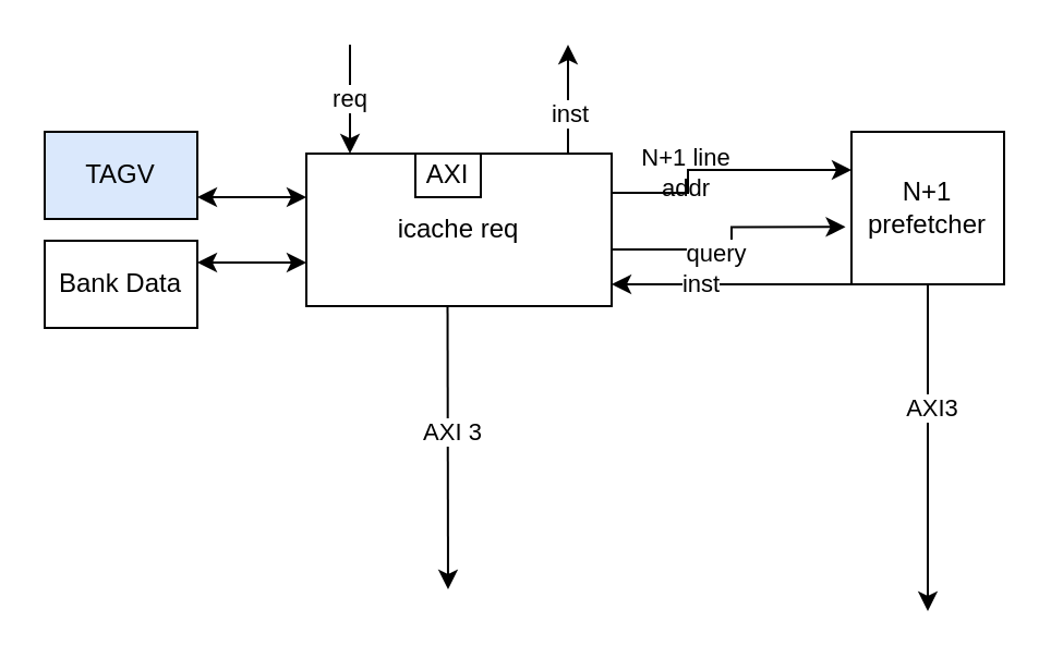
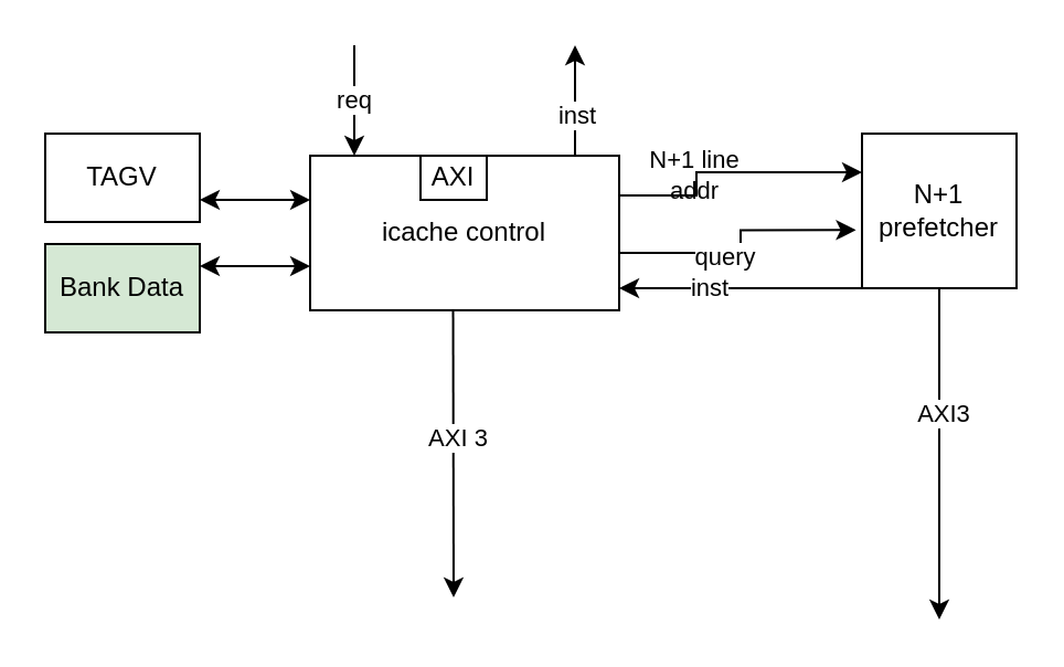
- <mxCell id="16" value="TAGV" style="rounded=0;whiteSpace=wrap;html=1;fillColor=#dae8fc;" vertex="1" parent="1"><mxGeometry x="20" y="60" width="70" height="40" as="geometry" /></mxCell>
+ <mxCell id="16" value="TAGV" style="rounded=0;whiteSpace=wrap;html=1;" vertex="1" parent="1"><mxGeometry x="20" y="60" width="70" height="40" as="geometry" /></mxCell>
- <mxCell id="9" value="icache req" style="rounded=0;whiteSpace=wrap;html=1;" vertex="1" parent="1"><mxGeometry x="140" y="70" width="140" height="70" as="geometry" /></mxCell>
+ <mxCell id="9" value="icache control" style="rounded=0;whiteSpace=wrap;html=1;" vertex="1" parent="1"><mxGeometry x="140" y="70" width="140" height="70" as="geometry" /></mxCell>
- <mxCell id="17" value="Bank Data" style="rounded=0;whiteSpace=wrap;html=1;" vertex="1" parent="1"><mxGeometry x="20" y="110" width="70" height="40" as="geometry" /></mxCell>
+ <mxCell id="17" value="Bank Data" style="rounded=0;whiteSpace=wrap;html=1;fillColor=#d5e8d4;" vertex="1" parent="1"><mxGeometry x="20" y="110" width="70" height="40" as="geometry" /></mxCell>
